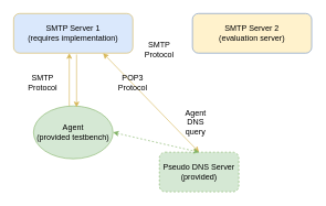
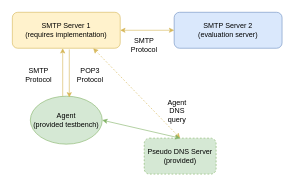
- <mxCell id="4" value="SMTP Server 1&lt;br&gt;(requires implementation)" style="rounded=1;whiteSpace=wrap;html=1;fillColor=#dae8fc;strokeColor=#d6b656;" parent="1" vertex="1"><mxGeometry x="20" y="20" width="180" height="60" as="geometry" /></mxCell>
+ <mxCell id="4" value="SMTP Server 1&lt;br&gt;(requires implementation)" style="rounded=1;whiteSpace=wrap;html=1;fillColor=#fff2cc;strokeColor=#d6b656;" parent="1" vertex="1"><mxGeometry x="20" y="20" width="180" height="60" as="geometry" /></mxCell>
+ <mxCell id="2" style="edgeStyle=orthogonalEdgeStyle;rounded=0;orthogonalLoop=1;jettySize=auto;html=1;exitX=1;exitY=0.5;exitDx=0;exitDy=0;entryX=0;entryY=0.5;entryDx=0;entryDy=0;startArrow=classic;startFill=1;fillColor=#fff2cc;strokeColor=#d6b656;" parent="1" source="4" target="5" edge="1"><mxGeometry relative="1" as="geometry" /></mxCell>
- <mxCell id="5" value="SMTP Server 2&lt;br&gt;(evaluation server)" style="rounded=1;whiteSpace=wrap;html=1;fillColor=#fff2cc;strokeColor=#6c8ebf;" parent="1" vertex="1"><mxGeometry x="290" y="20" width="180" height="60" as="geometry" /></mxCell>
+ <mxCell id="5" value="SMTP Server 2&lt;br&gt;(evaluation server)" style="rounded=1;whiteSpace=wrap;html=1;fillColor=#dae8fc;strokeColor=#6c8ebf;" parent="1" vertex="1"><mxGeometry x="290" y="20" width="180" height="60" as="geometry" /></mxCell>
- <mxCell id="3" style="rounded=0;orthogonalLoop=1;jettySize=auto;html=1;exitX=0.75;exitY=1;exitDx=0;exitDy=0;entryX=0.5;entryY=0;entryDx=0;entryDy=0;startArrow=classic;startFill=1;fillColor=#fff2cc;strokeColor=#d6b656;" parent="1" source="4" target="12" edge="1"><mxGeometry relative="1" as="geometry" /></mxCell>
+ <mxCell id="3" style="rounded=0;orthogonalLoop=1;jettySize=auto;html=1;exitX=0.75;exitY=1;exitDx=0;exitDy=0;entryX=0.5;entryY=0;entryDx=0;entryDy=0;startArrow=classic;startFill=1;fillColor=#fff2cc;strokeColor=#d6b656;dashed=1;" parent="1" source="4" target="12" edge="1"><mxGeometry relative="1" as="geometry" /></mxCell>
- <mxCell id="10" value="POP3&lt;br&gt;Protocol" style="text;html=1;strokeColor=none;fillColor=none;align=center;verticalAlign=middle;whiteSpace=wrap;rounded=0;" parent="1" vertex="1"><mxGeometry x="170" y="110" width="60" height="30" as="geometry" /></mxCell>
+ <mxCell id="10" value="POP3&lt;br&gt;Protocol" style="text;html=1;strokeColor=none;fillColor=none;align=center;verticalAlign=middle;whiteSpace=wrap;rounded=0;" parent="1" vertex="1"><mxGeometry x="120" y="110" width="60" height="30" as="geometry" /></mxCell>
- <mxCell id="14" style="rounded=0;orthogonalLoop=1;jettySize=auto;html=1;exitX=1;exitY=0.5;exitDx=0;exitDy=0;entryX=0.5;entryY=0;entryDx=0;entryDy=0;startArrow=classic;startFill=1;fillColor=#d5e8d4;strokeColor=#82b366;dashed=1;" parent="1" source="6" target="12" edge="1"><mxGeometry relative="1" as="geometry"><mxPoint x="165" y="90" as="sourcePoint" /><mxPoint x="300" y="200" as="targetPoint" /></mxGeometry></mxCell>
+ <mxCell id="14" style="rounded=0;orthogonalLoop=1;jettySize=auto;html=1;exitX=1;exitY=0.5;exitDx=0;exitDy=0;entryX=0.5;entryY=0;entryDx=0;entryDy=0;startArrow=classic;startFill=1;fillColor=#d5e8d4;strokeColor=#82b366;" parent="1" source="6" target="12" edge="1"><mxGeometry relative="1" as="geometry"><mxPoint x="165" y="90" as="sourcePoint" /><mxPoint x="300" y="200" as="targetPoint" /></mxGeometry></mxCell>
